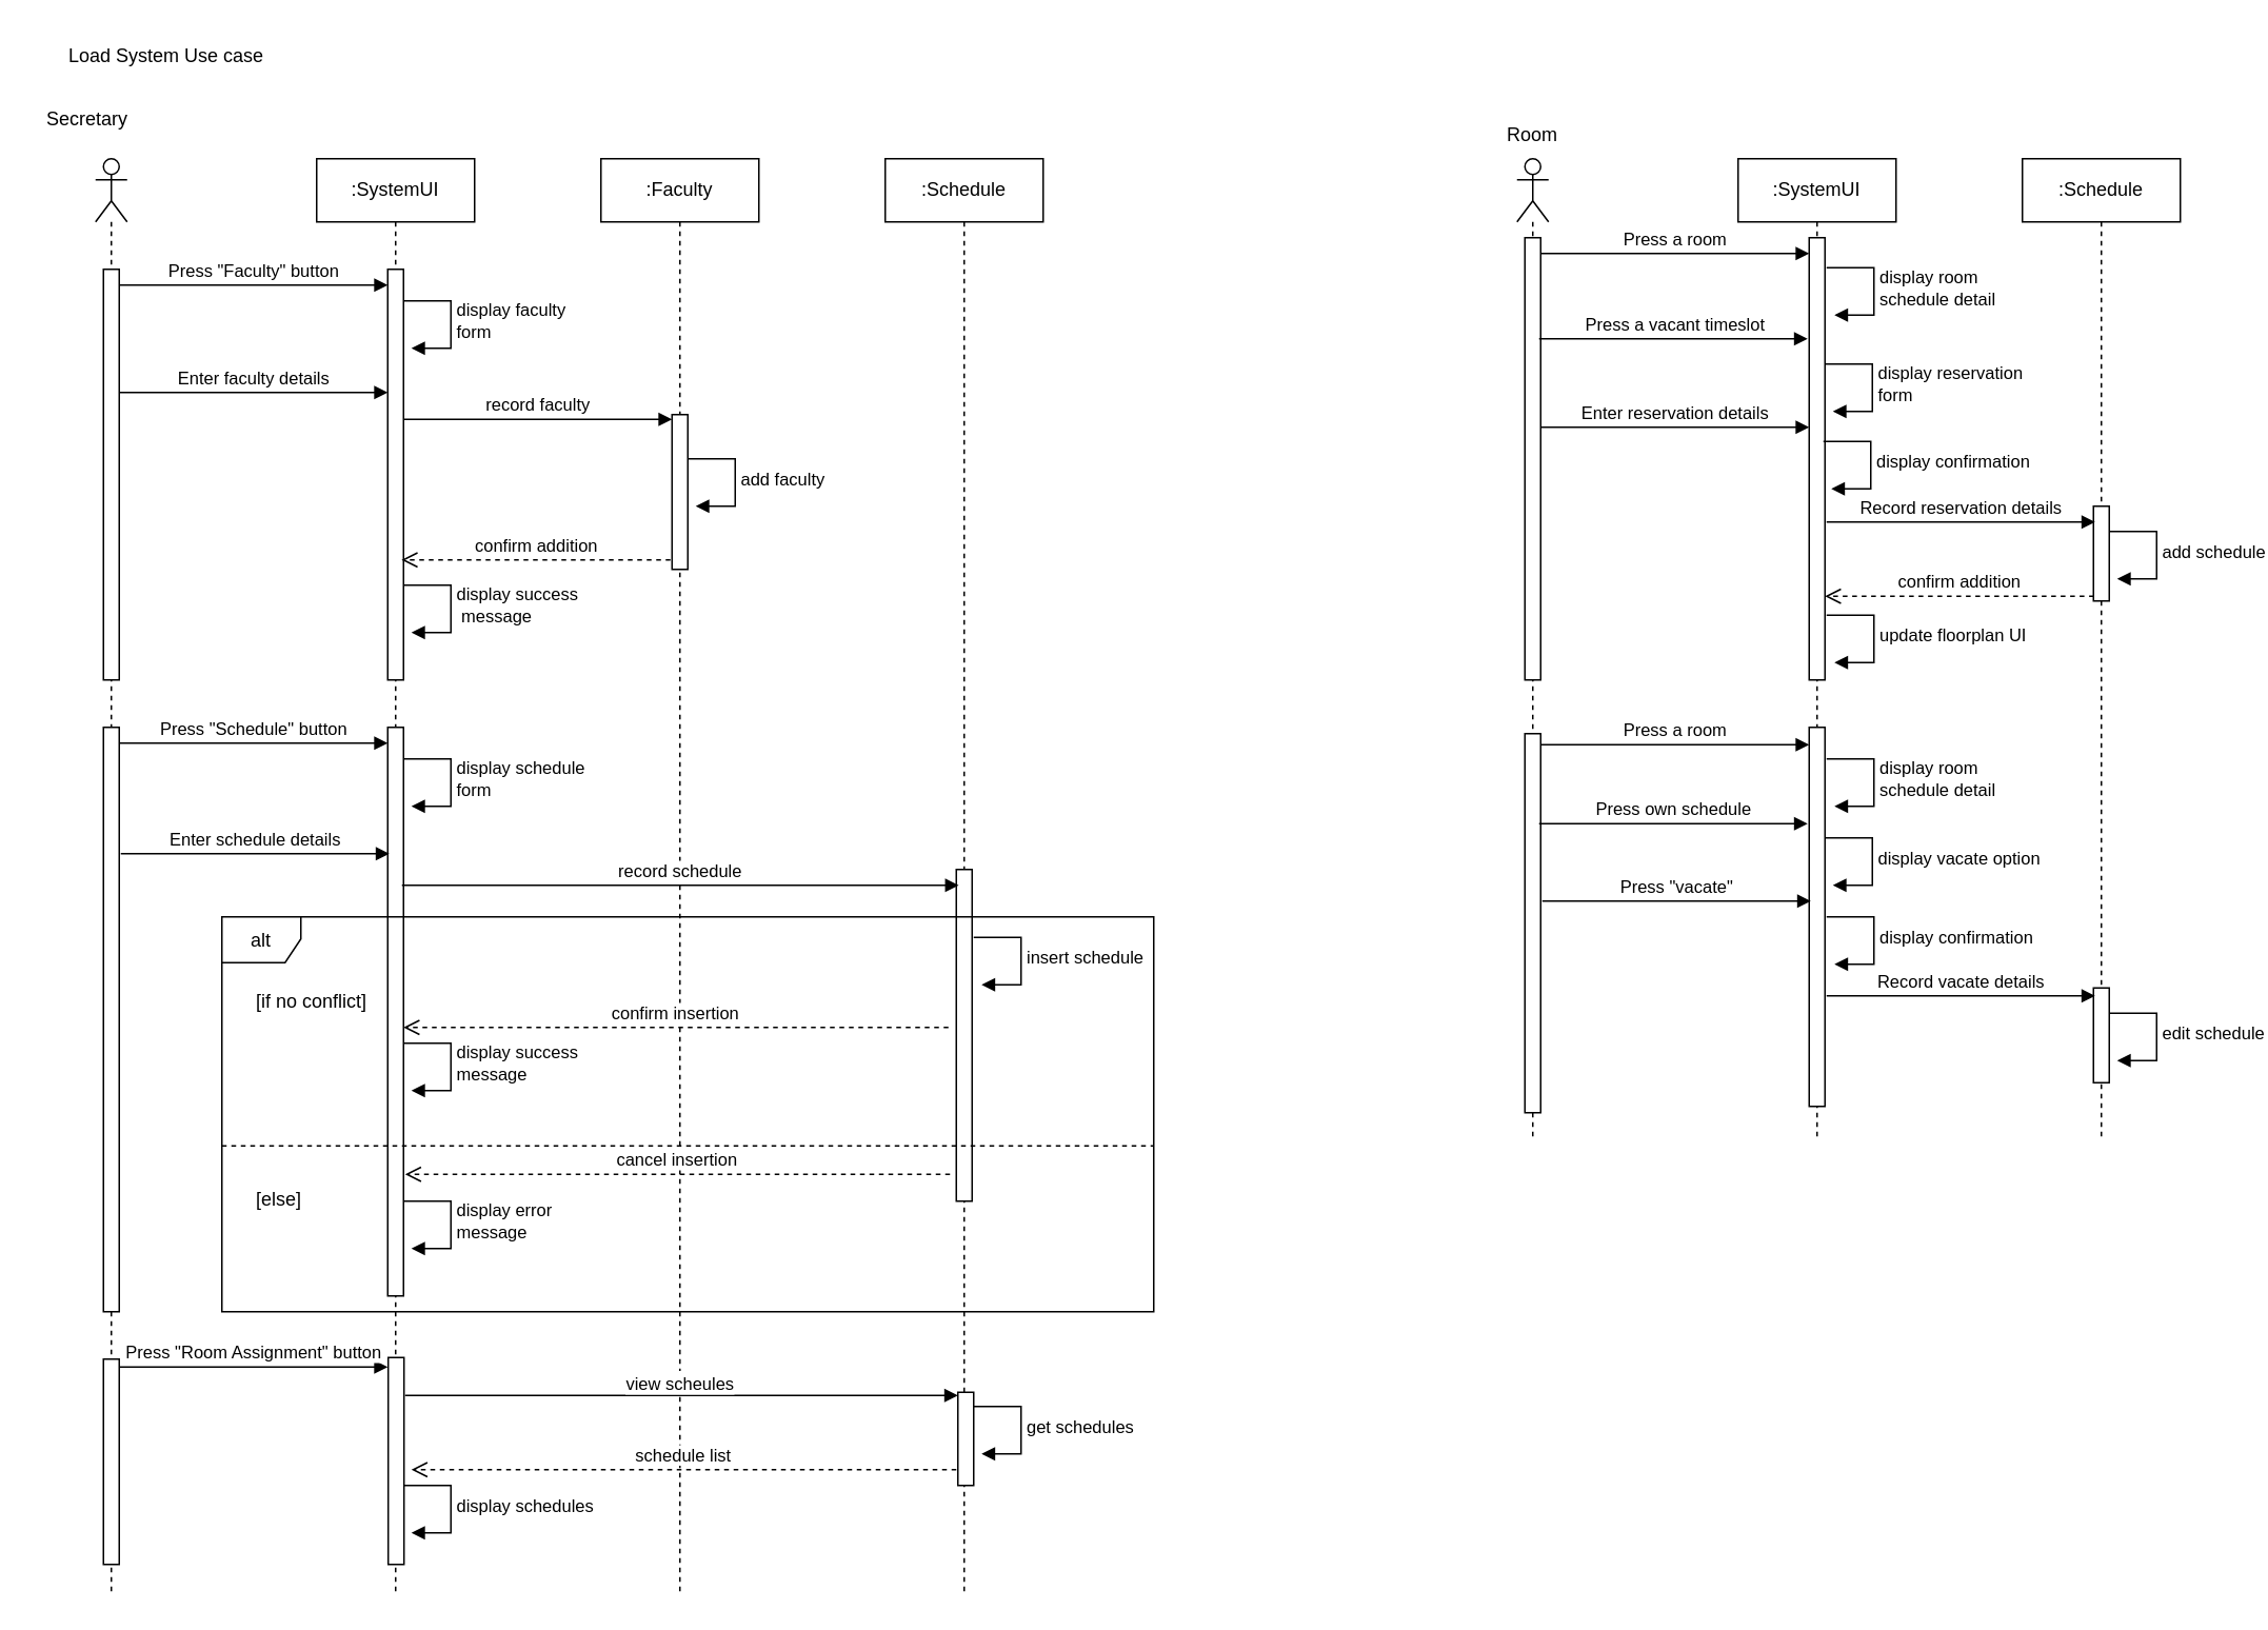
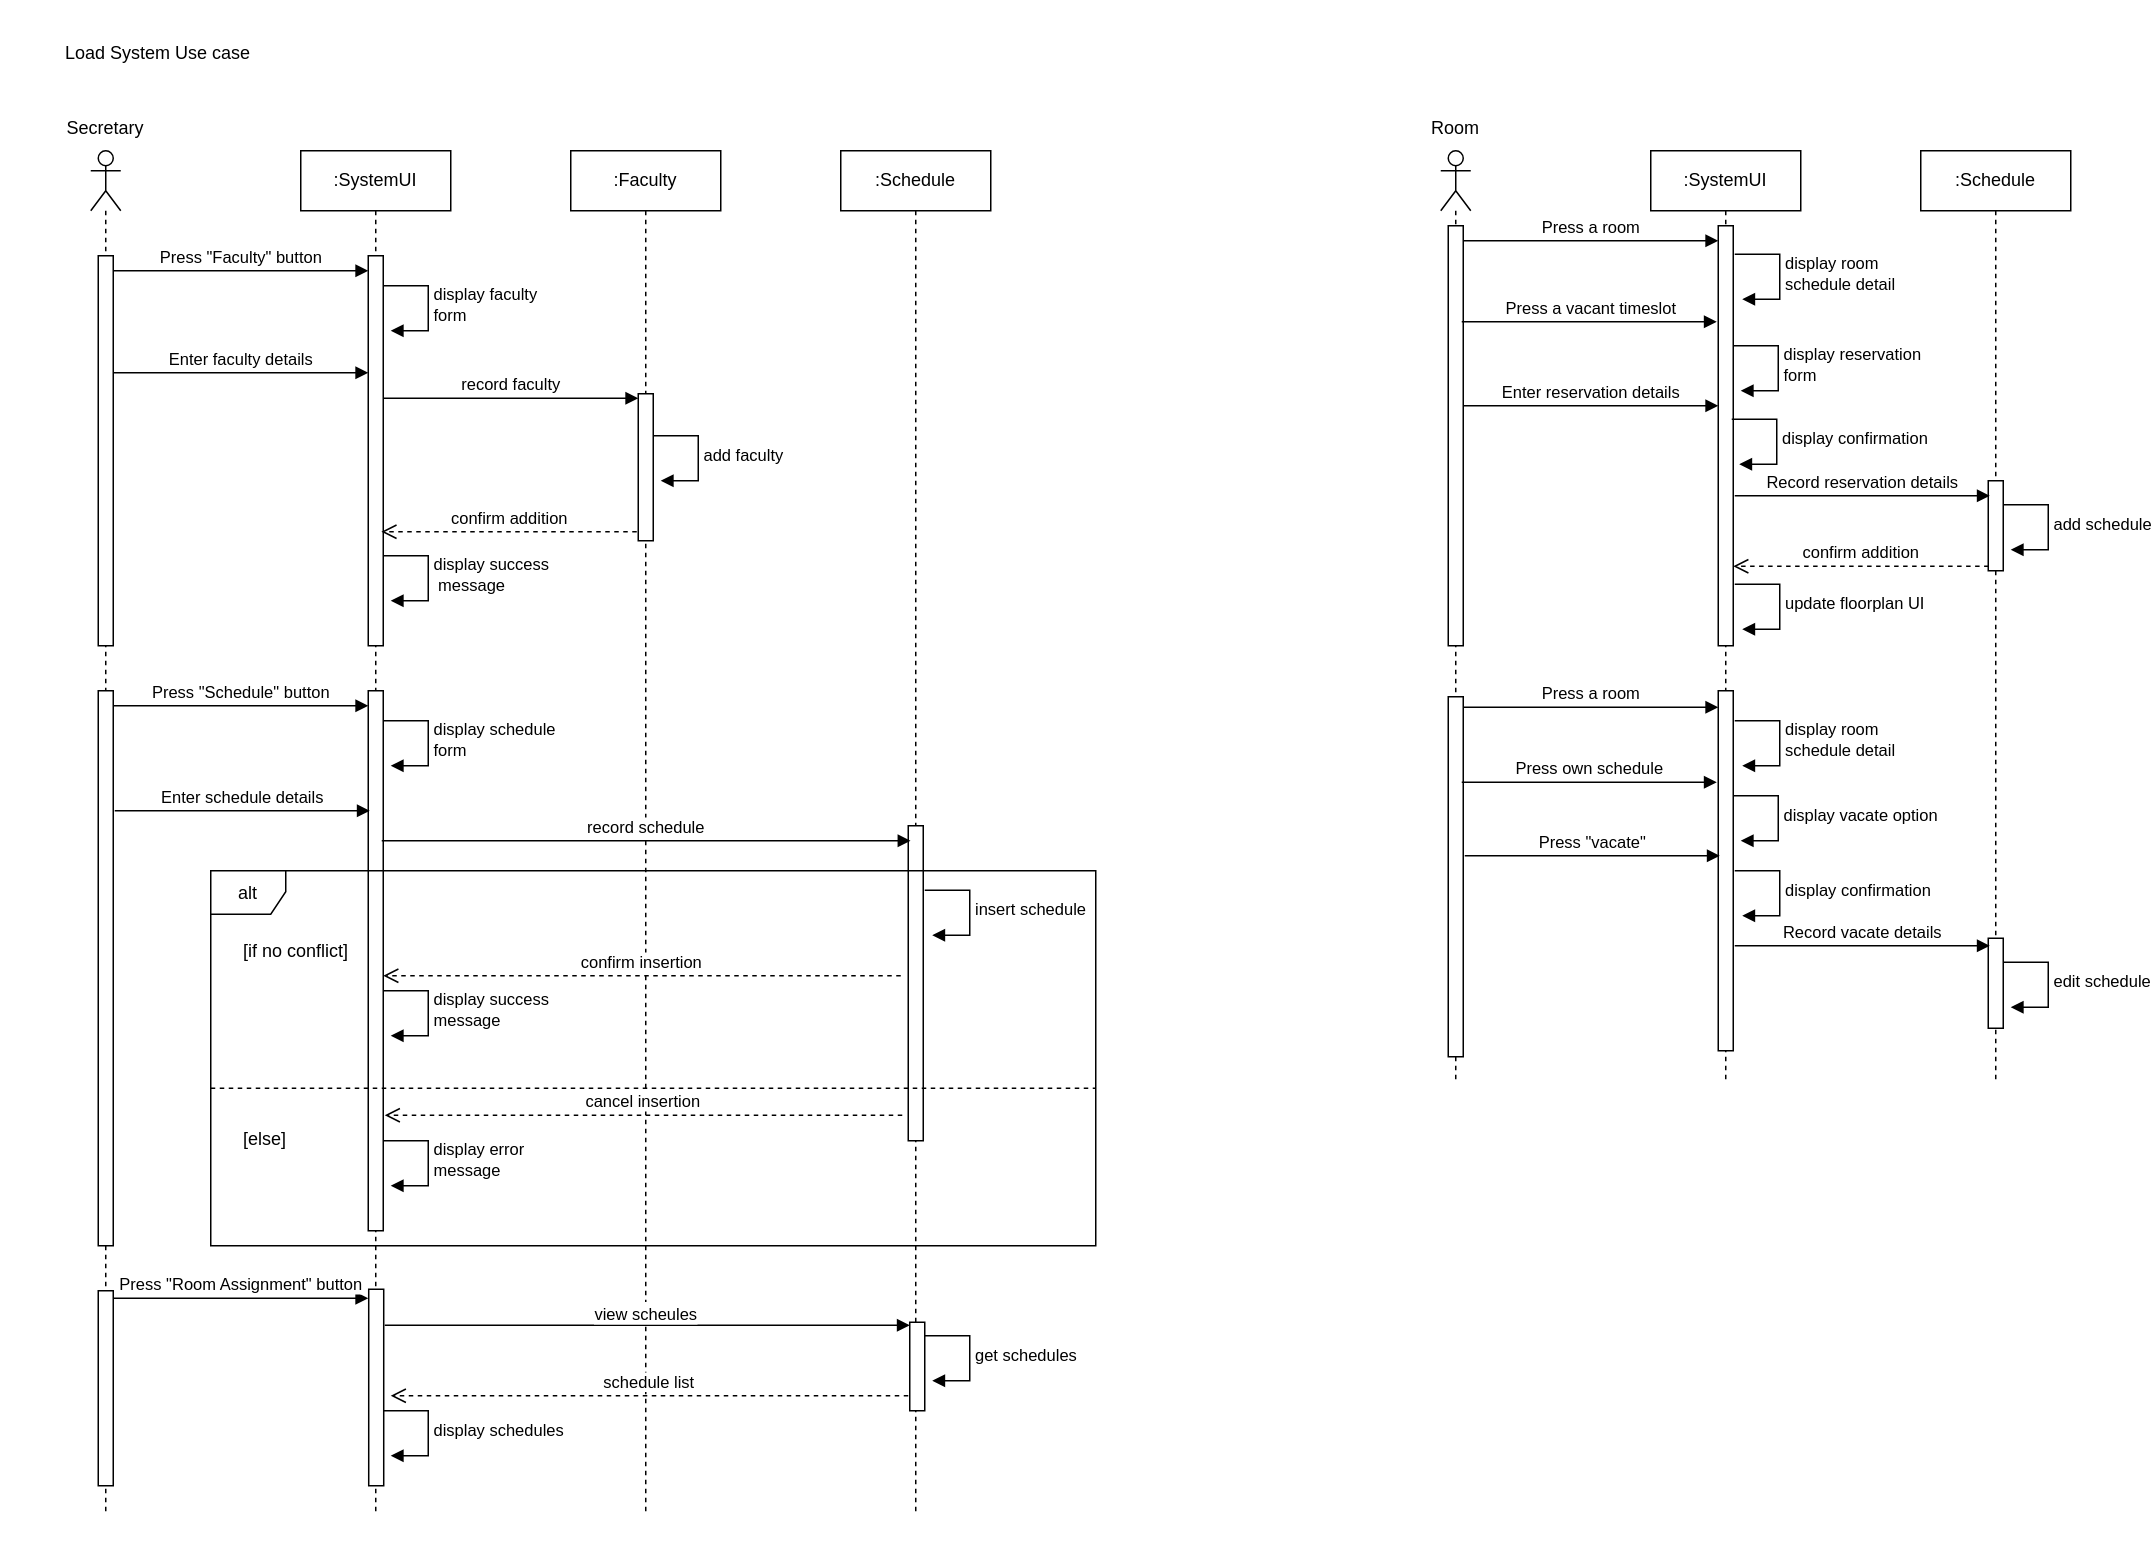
- <mxCell id="16" value="Secretary" style="text;strokeColor=none;align=center;fillColor=none;html=1;verticalAlign=middle;whiteSpace=wrap;rounded=0;" vertex="1" parent="1"><mxGeometry x="25" y="60" width="60" height="30" as="geometry" /></mxCell>
+ <mxCell id="16" value="Secretary" style="text;strokeColor=none;align=center;fillColor=none;html=1;verticalAlign=middle;whiteSpace=wrap;rounded=0;" vertex="1" parent="1"><mxGeometry x="40" y="70" width="60" height="30" as="geometry" /></mxCell>
